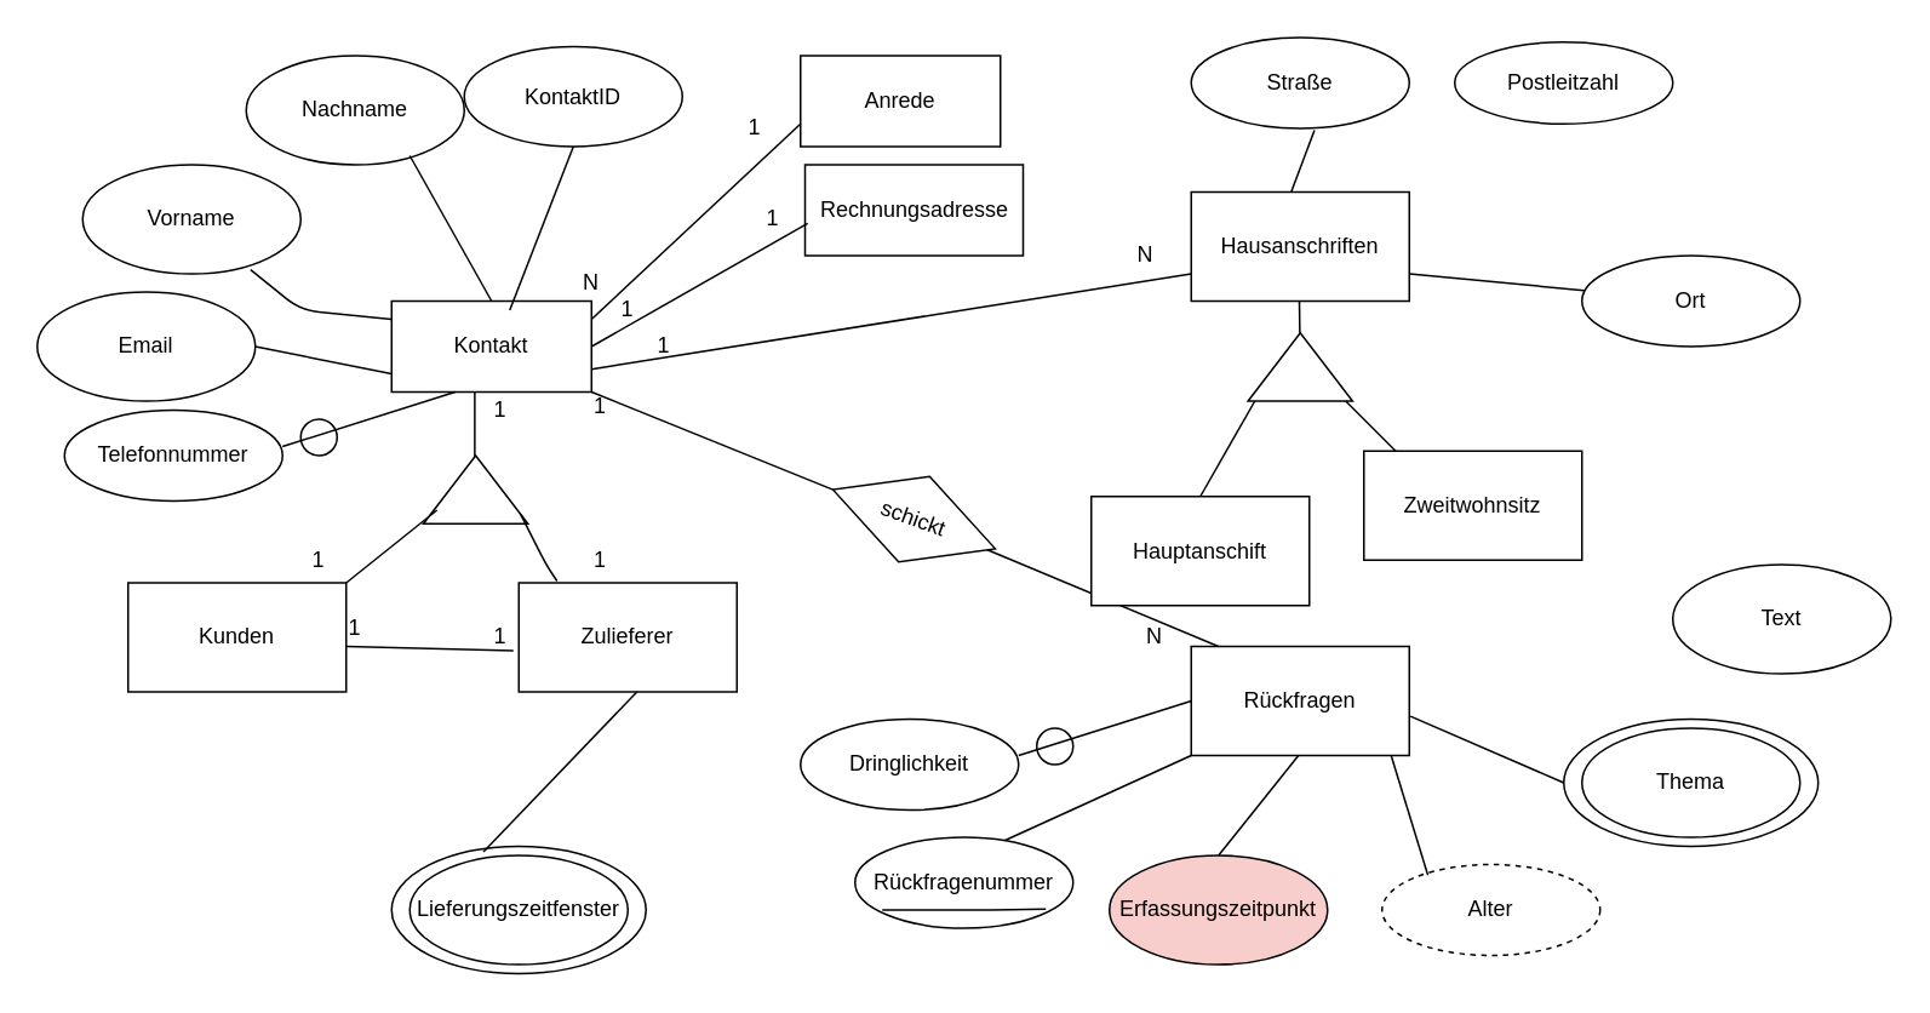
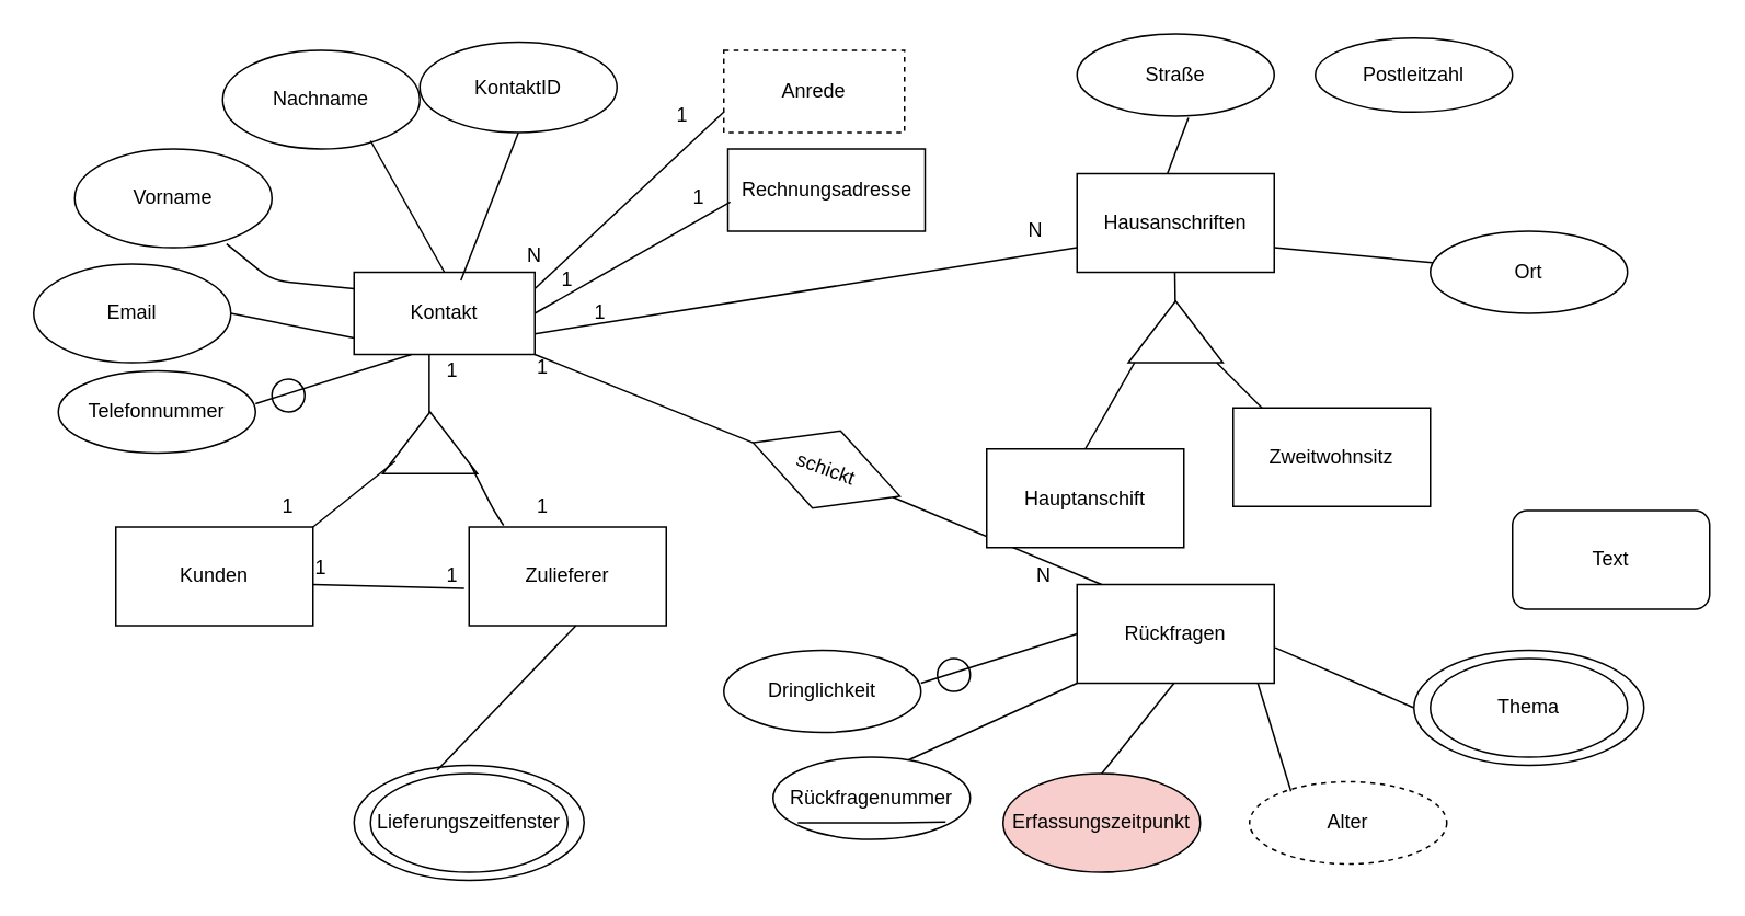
- <mxCell id="27" value="Anrede" style="rounded=0;whiteSpace=wrap;html=1;strokeColor=#000000;fillColor=none;gradientColor=none;" parent="1" vertex="1"><mxGeometry x="440" y="30" width="110" height="50" as="geometry" /></mxCell>
+ <mxCell id="27" value="Anrede" style="rounded=0;whiteSpace=wrap;html=1;strokeColor=#000000;fillColor=none;gradientColor=none;dashed=1;" parent="1" vertex="1"><mxGeometry x="440" y="30" width="110" height="50" as="geometry" /></mxCell>
- <mxCell id="3" value="Text" style="ellipse;whiteSpace=wrap;html=1;rounded=0;" parent="1" vertex="1"><mxGeometry x="920" y="310" width="120" height="60" as="geometry" /></mxCell>
+ <mxCell id="3" value="Text" style="whiteSpace=wrap;html=1;rounded=1;" parent="1" vertex="1"><mxGeometry x="920" y="310" width="120" height="60" as="geometry" /></mxCell>
